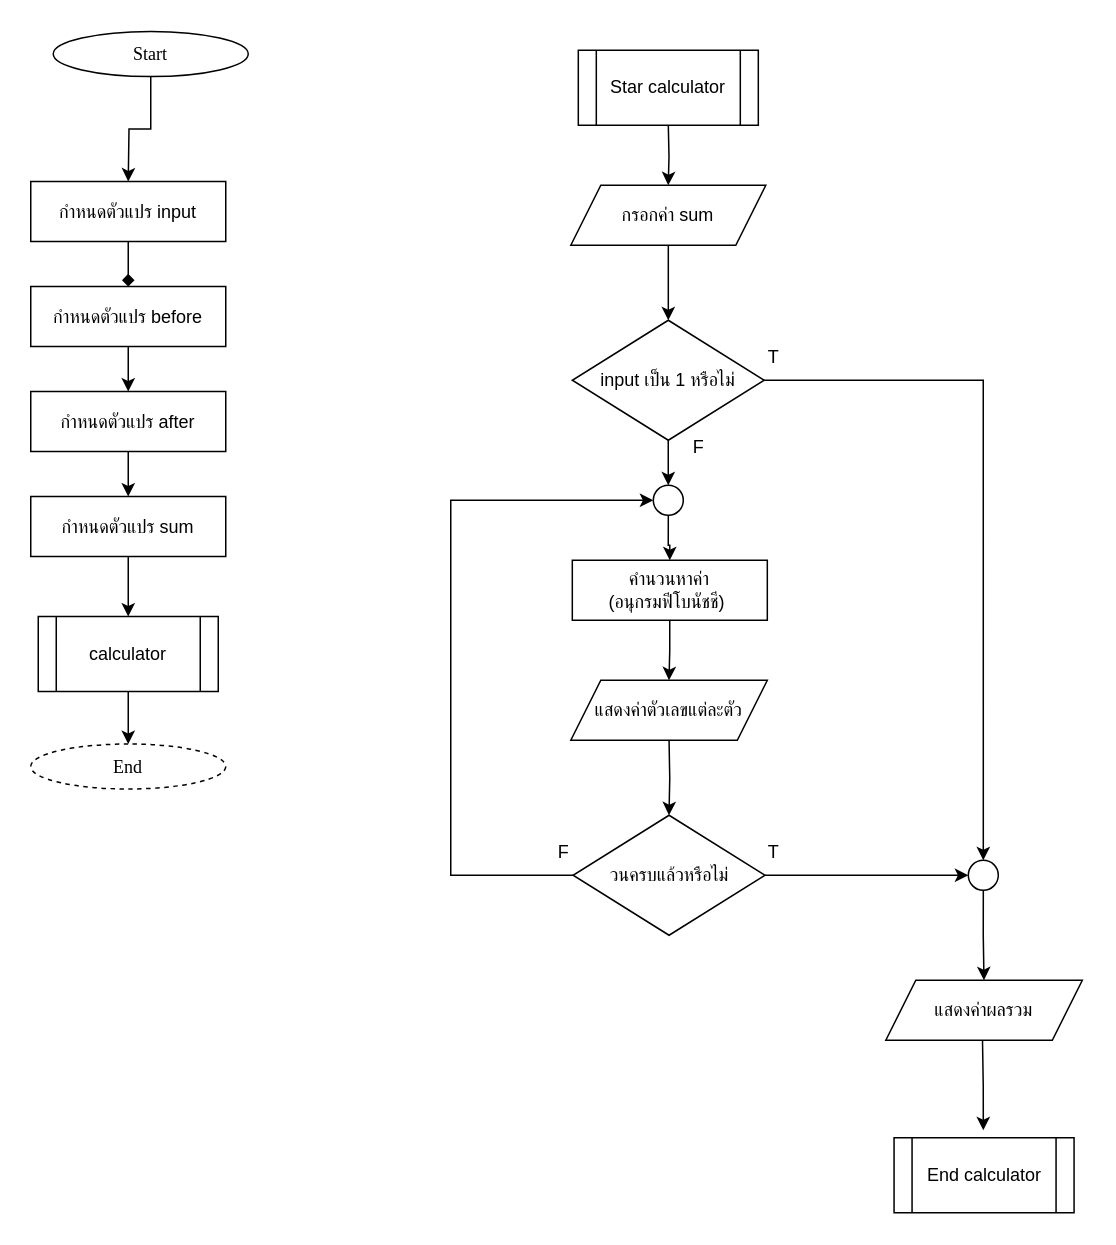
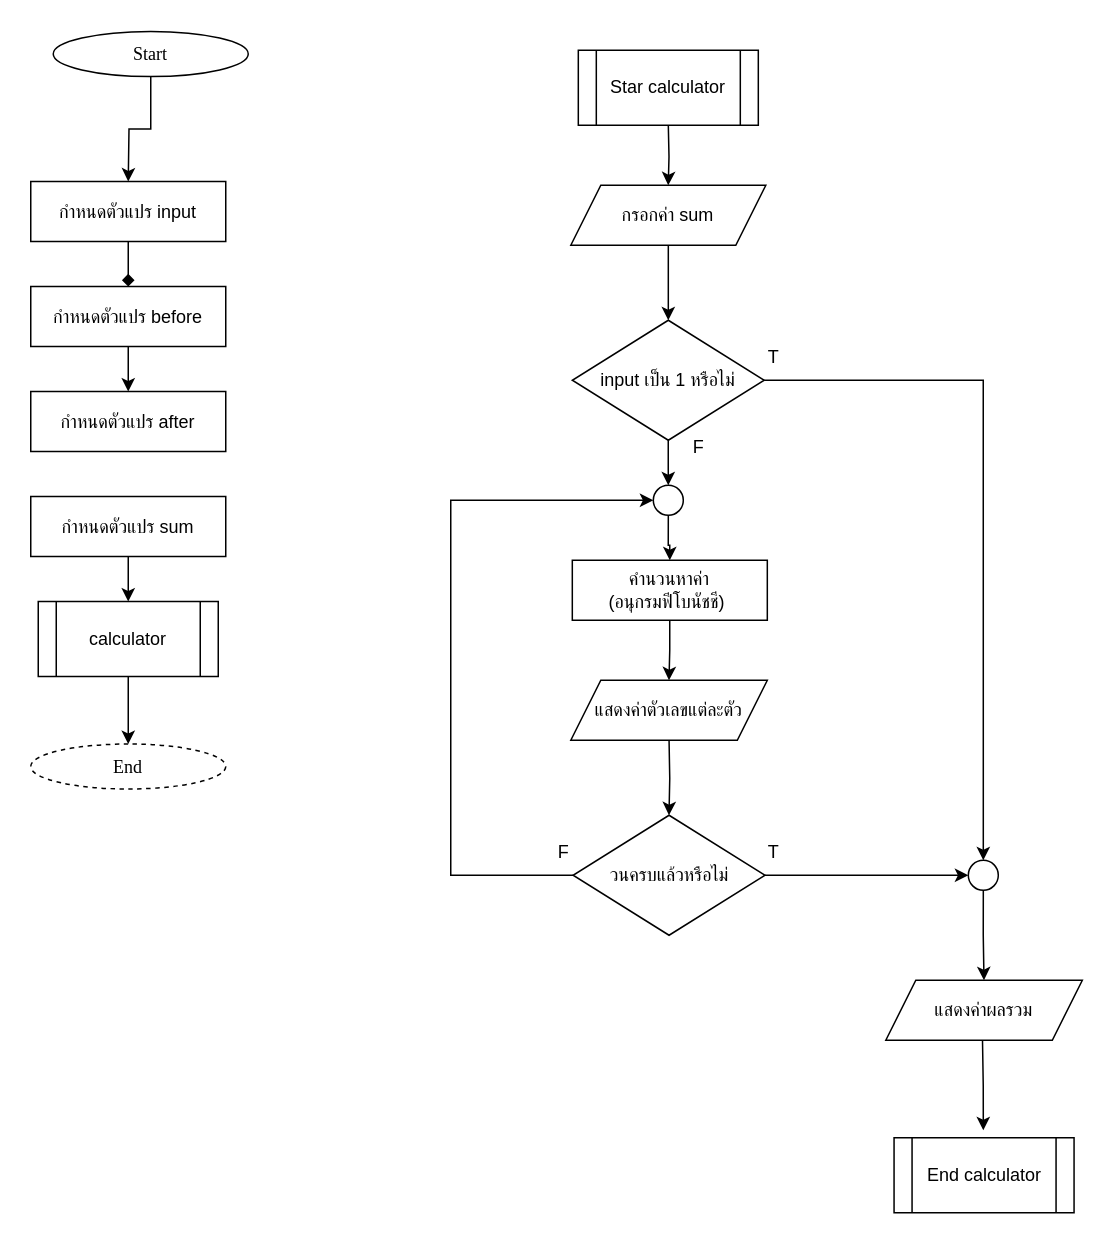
- <mxCell id="35" value="" style="edgeStyle=orthogonalEdgeStyle;rounded=0;orthogonalLoop=1;jettySize=auto;html=1;" edge="1" parent="1" source="36" target="38"><mxGeometry relative="1" as="geometry" /></mxCell>
- <mxCell id="40" value="calculator" style="shape=process;whiteSpace=wrap;html=1;backgroundOutline=1;" vertex="1" parent="1"><mxGeometry x="25" y="410.5" width="120" height="50" as="geometry" /></mxCell>
+ <mxCell id="40" value="calculator" style="shape=process;whiteSpace=wrap;html=1;backgroundOutline=1;" vertex="1" parent="1"><mxGeometry x="25" y="400.5" width="120" height="50" as="geometry" /></mxCell>
